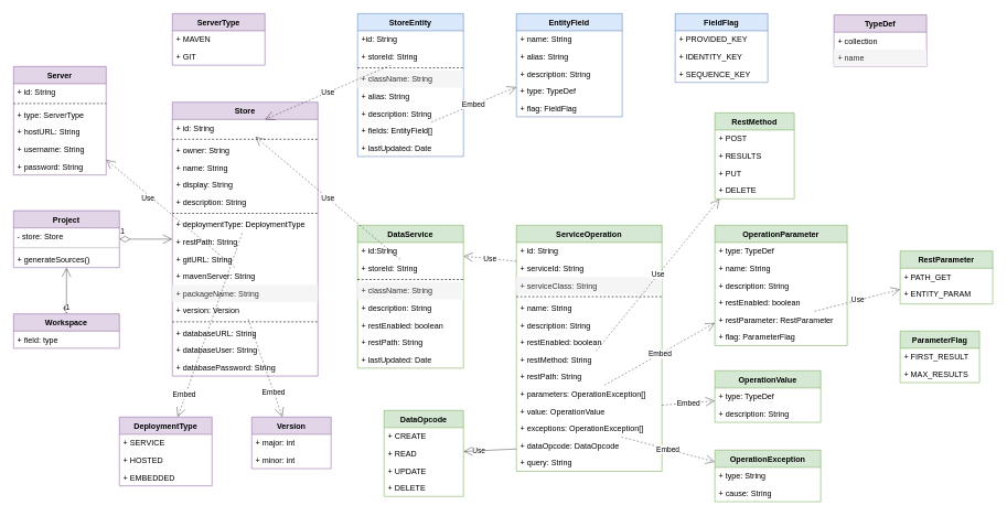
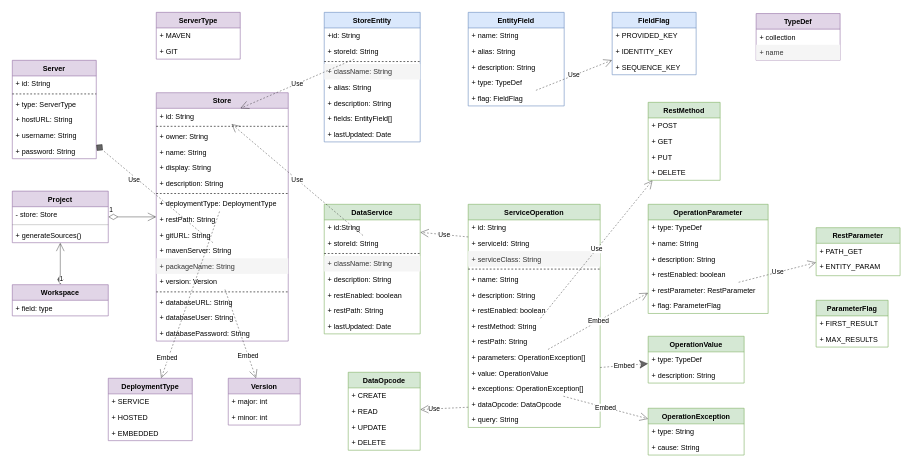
+ <mxCell id="104" value="Use" style="endArrow=open;endSize=12;dashed=1;html=1;rounded=0;opacity=60;" parent="1" source="51" target="100" edge="1"><mxGeometry width="160" relative="1" as="geometry"><mxPoint x="1245.714" y="466" as="sourcePoint" /><mxPoint x="1370" y="495" as="targetPoint" /></mxGeometry></mxCell>
- <mxCell id="52" value="Embed" style="endArrow=open;endSize=12;dashed=1;html=1;rounded=0;opacity=60;" parent="1" source="27" target="46" edge="1"><mxGeometry width="160" relative="1" as="geometry"><mxPoint x="670" y="260" as="sourcePoint" /><mxPoint x="830" y="260" as="targetPoint" /></mxGeometry></mxCell>
- <mxCell id="107" value="+ RESULTS" style="text;strokeColor=none;fillColor=none;align=left;verticalAlign=top;spacingLeft=4;spacingRight=4;overflow=hidden;rotatable=0;points=[[0,0.5],[1,0.5]];portConstraint=eastwest;" parent="105" vertex="1"><mxGeometry y="52" width="120" height="26" as="geometry" /></mxCell>
+ <mxCell id="107" value="+ GET" style="text;strokeColor=none;fillColor=none;align=left;verticalAlign=top;spacingLeft=4;spacingRight=4;overflow=hidden;rotatable=0;points=[[0,0.5],[1,0.5]];portConstraint=eastwest;" parent="105" vertex="1"><mxGeometry y="52" width="120" height="26" as="geometry" /></mxCell>
- <mxCell id="130" value="Use" style="endArrow=open;endSize=12;dashed=1;html=1;rounded=0;opacity=60;" parent="1" source="13" target="120" edge="1"><mxGeometry x="0.325" y="4" width="160" relative="1" as="geometry"><mxPoint x="362.749" y="388" as="sourcePoint" /><mxPoint x="170" y="242.75" as="targetPoint" /><mxPoint as="offset" /></mxGeometry></mxCell>
+ <mxCell id="130" value="Use" style="endArrow=diamond;endSize=12;dashed=1;html=1;rounded=0;opacity=60;" parent="1" source="13" target="120" edge="1"><mxGeometry x="0.325" y="4" width="160" relative="1" as="geometry"><mxPoint x="362.749" y="388" as="sourcePoint" /><mxPoint x="170" y="242.75" as="targetPoint" /><mxPoint as="offset" /></mxGeometry></mxCell>
- <mxCell id="85" value="Embed" style="endArrow=open;endSize=12;dashed=1;html=1;rounded=0;opacity=60;" parent="1" source="65" target="78" edge="1"><mxGeometry width="160" relative="1" as="geometry"><mxPoint x="670" y="236" as="sourcePoint" /><mxPoint x="800" y="179.667" as="targetPoint" /></mxGeometry></mxCell>
+ <mxCell id="85" value="Embed" style="endArrow=classic;endSize=12;dashed=1;html=1;rounded=0;opacity=60;" parent="1" source="65" target="78" edge="1"><mxGeometry width="160" relative="1" as="geometry"><mxPoint x="670" y="236" as="sourcePoint" /><mxPoint x="800" y="179.667" as="targetPoint" /></mxGeometry></mxCell>
- <mxCell id="95" value="Use" style="endArrow=open;endSize=12;dashed=0;html=1;rounded=0;opacity=60;" parent="1" source="67" target="90" edge="1"><mxGeometry x="0.427" y="1" width="160" relative="1" as="geometry"><mxPoint x="840" y="402" as="sourcePoint" /><mxPoint x="700" y="428" as="targetPoint" /><mxPoint y="-1" as="offset" /></mxGeometry></mxCell>
+ <mxCell id="95" value="Use" style="endArrow=open;endSize=12;dashed=1;html=1;rounded=0;opacity=60;" parent="1" source="67" target="90" edge="1"><mxGeometry x="0.427" y="1" width="160" relative="1" as="geometry"><mxPoint x="840" y="402" as="sourcePoint" /><mxPoint x="700" y="428" as="targetPoint" /><mxPoint y="-1" as="offset" /></mxGeometry></mxCell>
